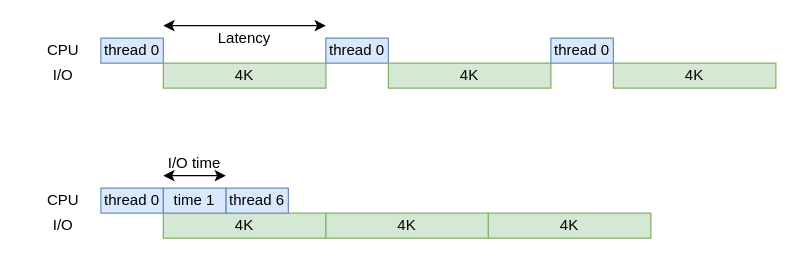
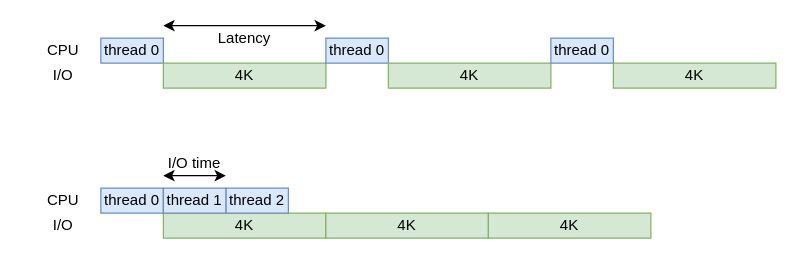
- <mxCell id="17" value="time 1" style="rounded=0;whiteSpace=wrap;html=1;fillColor=#dae8fc;strokeColor=#6c8ebf;" vertex="1" parent="1"><mxGeometry x="130" y="150" width="50" height="20" as="geometry" /></mxCell>
+ <mxCell id="17" value="thread 1" style="rounded=0;whiteSpace=wrap;html=1;fillColor=#dae8fc;strokeColor=#6c8ebf;" vertex="1" parent="1"><mxGeometry x="130" y="150" width="50" height="20" as="geometry" /></mxCell>
- <mxCell id="14" value="thread 6" style="rounded=0;whiteSpace=wrap;html=1;fillColor=#dae8fc;strokeColor=#6c8ebf;" vertex="1" parent="1"><mxGeometry x="180" y="150" width="50" height="20" as="geometry" /></mxCell>
+ <mxCell id="14" value="thread 2" style="rounded=0;whiteSpace=wrap;html=1;fillColor=#dae8fc;strokeColor=#6c8ebf;" vertex="1" parent="1"><mxGeometry x="180" y="150" width="50" height="20" as="geometry" /></mxCell>
